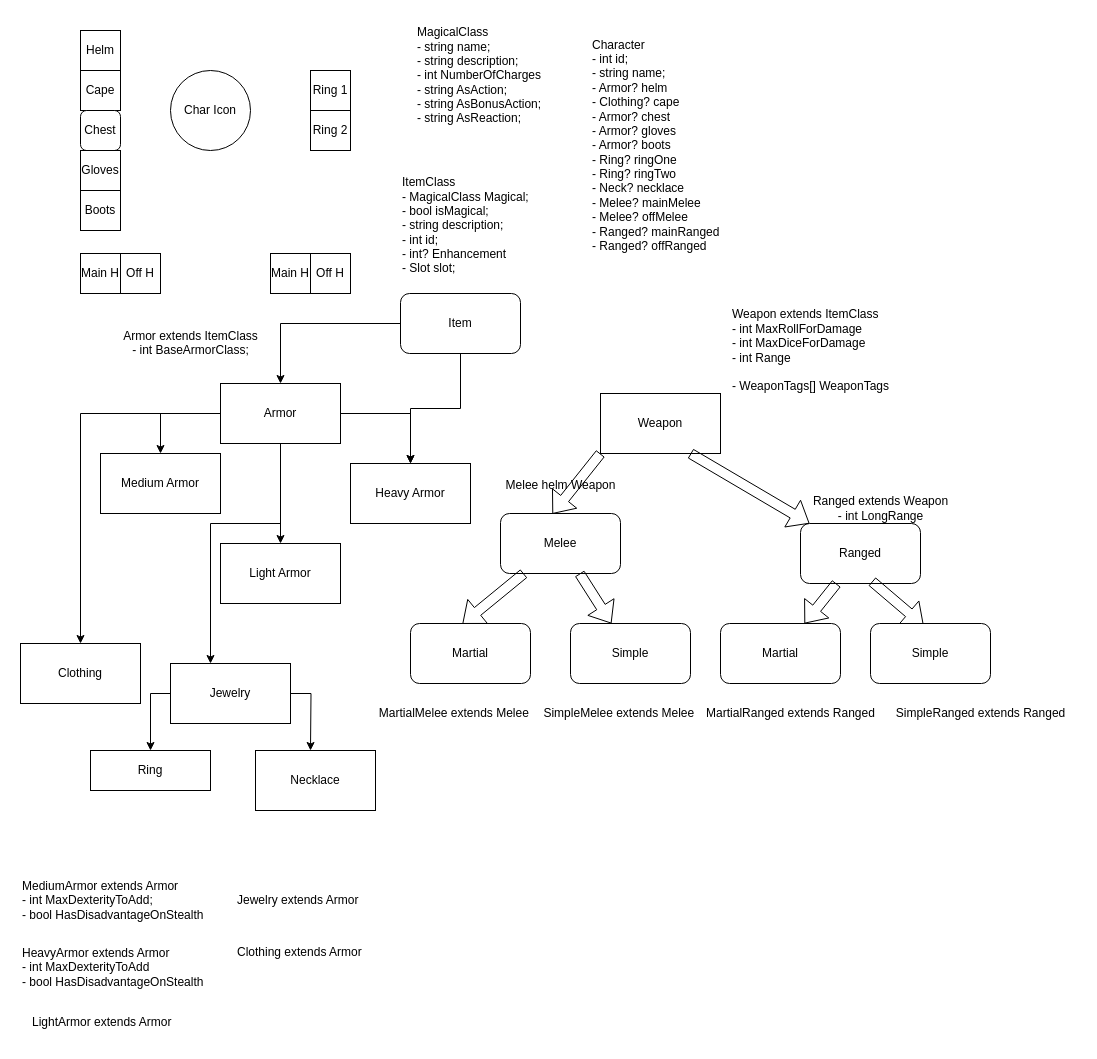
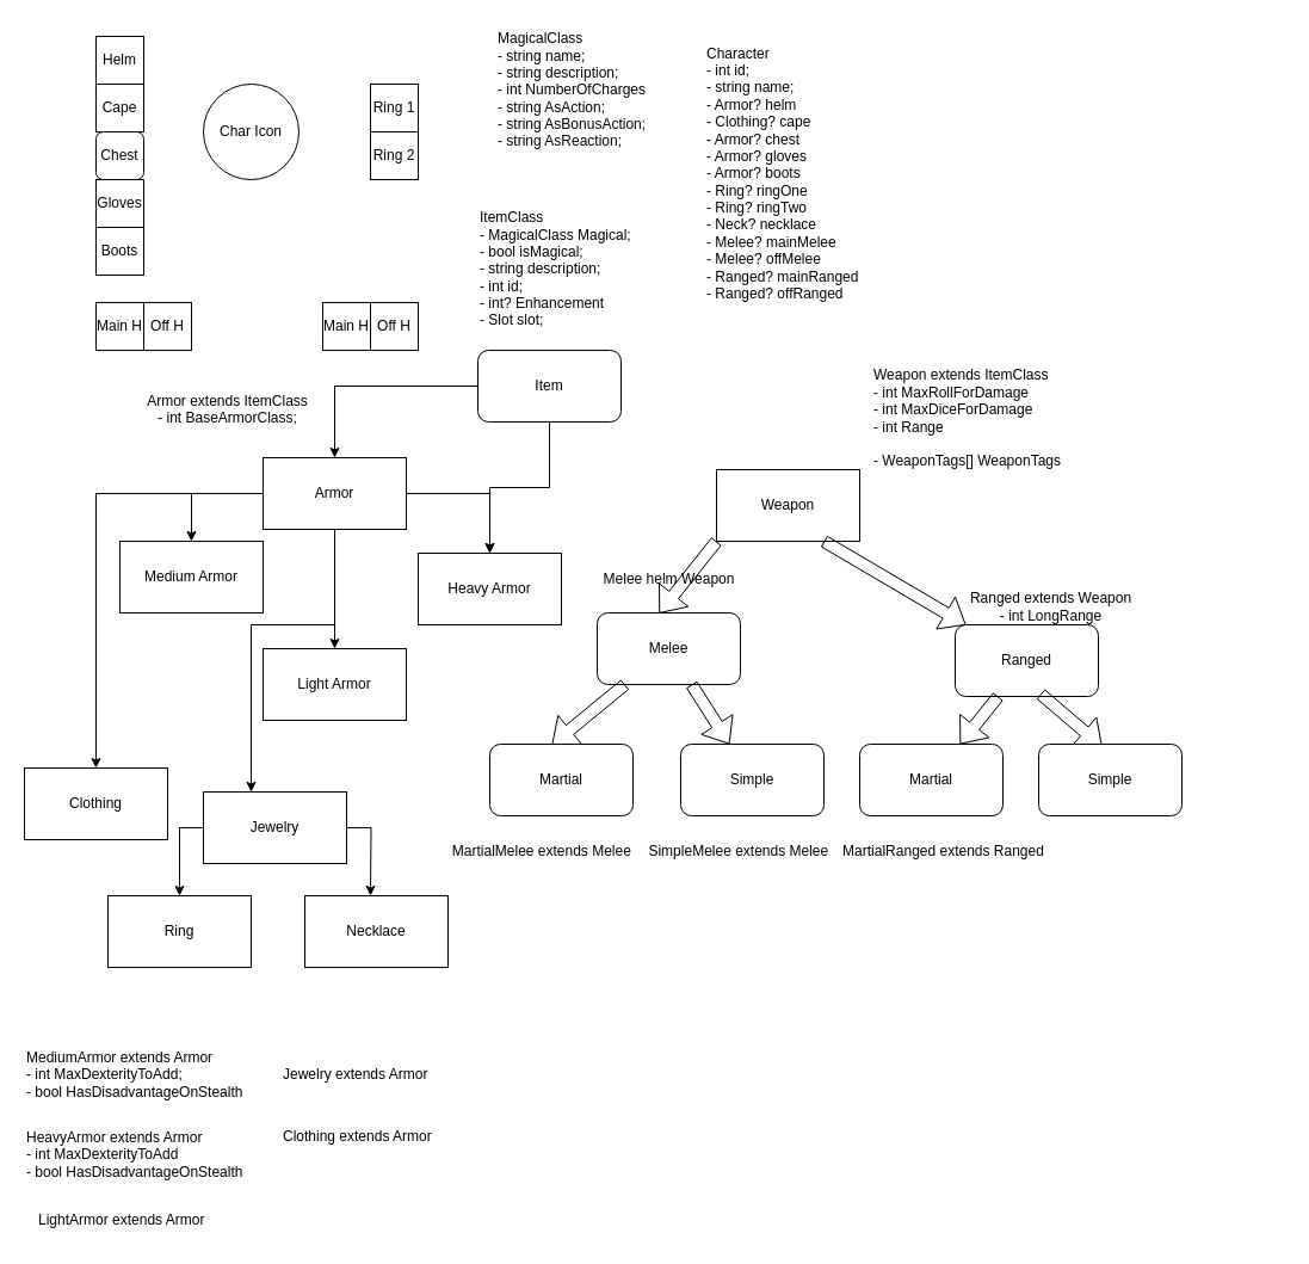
- <mxCell id="55" value="SimpleRanged extends Ranged" style="text;html=1;align=center;verticalAlign=middle;resizable=0;points=[];autosize=1;strokeColor=none;fillColor=none;" vertex="1" parent="1"><mxGeometry x="885" y="698" width="190" height="30" as="geometry" /></mxCell>
- <mxCell id="58" value="Ring" style="rounded=0;whiteSpace=wrap;html=1;" vertex="1" parent="1"><mxGeometry x="90" y="750" width="120" height="40" as="geometry" /></mxCell>
+ <mxCell id="58" value="Ring" style="rounded=0;whiteSpace=wrap;html=1;" vertex="1" parent="1"><mxGeometry x="90" y="750" width="120" height="60" as="geometry" /></mxCell>
